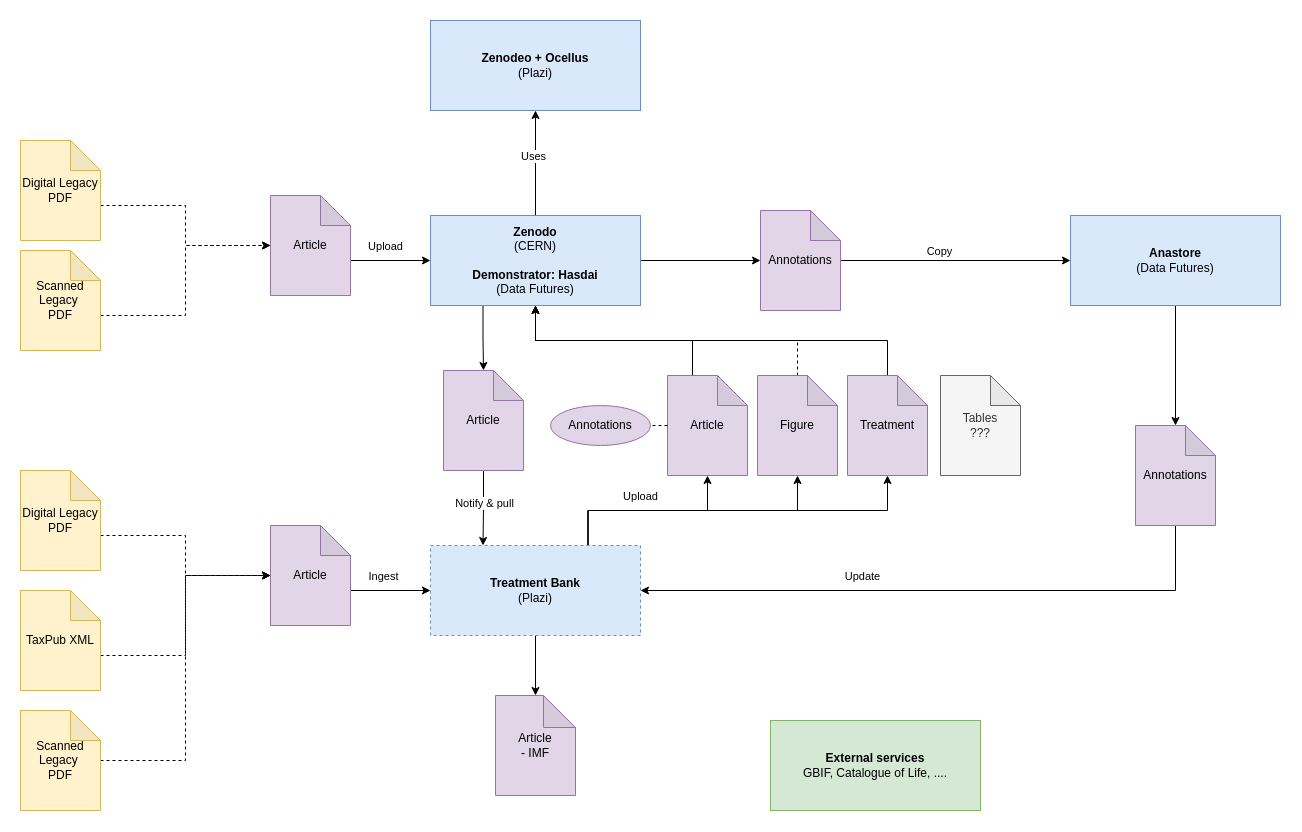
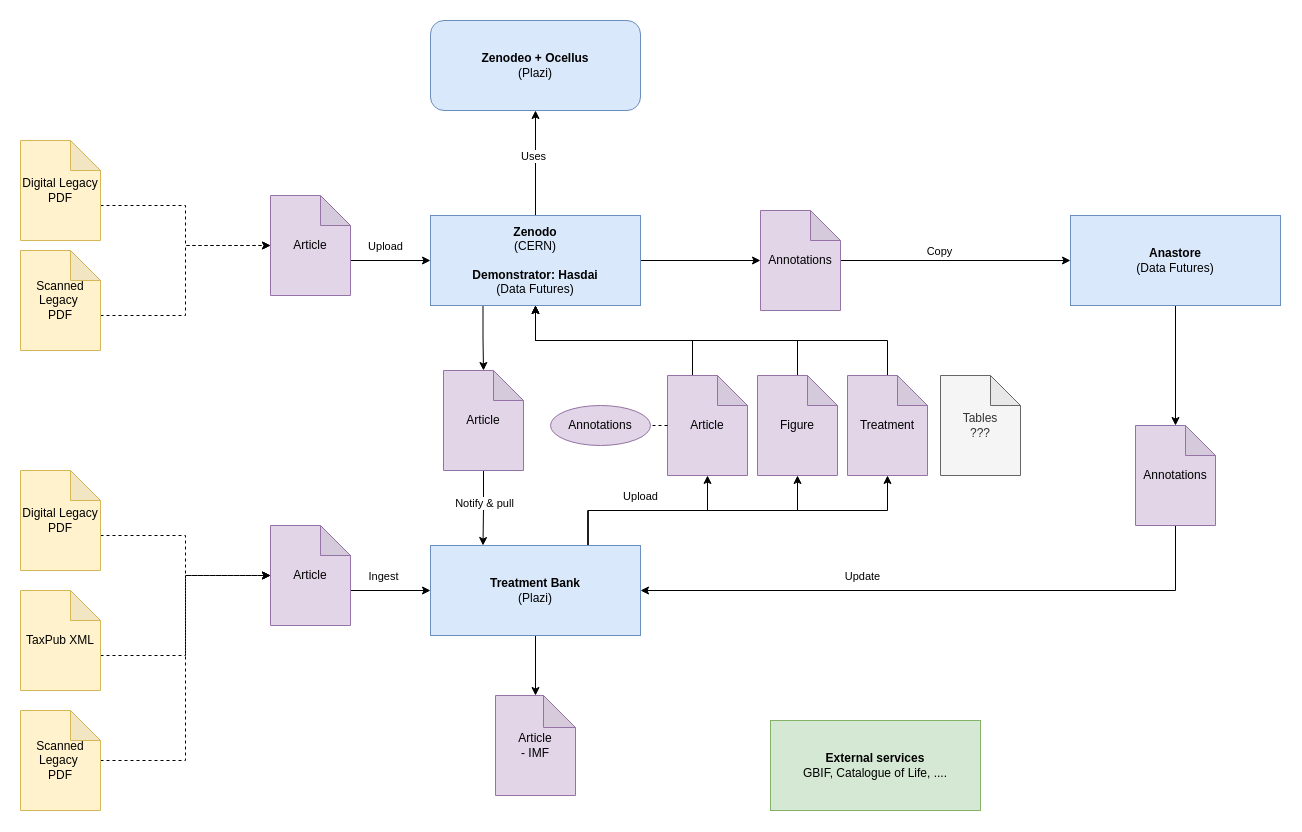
- <mxCell id="40" value="&lt;b&gt;Zenodeo + Ocellus&lt;/b&gt;&lt;br&gt;(Plazi)" style="rounded=0;whiteSpace=wrap;html=1;fillColor=#dae8fc;strokeColor=#6c8ebf;sketch=0;" parent="1" vertex="1"><mxGeometry x="430" y="20" width="210" height="90" as="geometry" /></mxCell>
+ <mxCell id="40" value="&lt;b&gt;Zenodeo + Ocellus&lt;/b&gt;&lt;br&gt;(Plazi)" style="whiteSpace=wrap;html=1;fillColor=#dae8fc;strokeColor=#6c8ebf;sketch=0;rounded=1;" parent="1" vertex="1"><mxGeometry x="430" y="20" width="210" height="90" as="geometry" /></mxCell>
- <mxCell id="23" style="edgeStyle=orthogonalEdgeStyle;rounded=0;orthogonalLoop=1;jettySize=auto;html=1;exitX=0.5;exitY=0;exitDx=0;exitDy=0;exitPerimeter=0;entryX=0.5;entryY=1;entryDx=0;entryDy=0;dashed=1;" parent="1" source="24" target="6" edge="1"><mxGeometry relative="1" as="geometry" /></mxCell>
+ <mxCell id="23" style="edgeStyle=orthogonalEdgeStyle;rounded=0;orthogonalLoop=1;jettySize=auto;html=1;exitX=0.5;exitY=0;exitDx=0;exitDy=0;exitPerimeter=0;entryX=0.5;entryY=1;entryDx=0;entryDy=0;" parent="1" source="24" target="6" edge="1"><mxGeometry relative="1" as="geometry" /></mxCell>
- <mxCell id="12" value="&lt;b&gt;Treatment Bank&lt;br&gt;&lt;/b&gt;(Plazi)" style="rounded=0;whiteSpace=wrap;html=1;fillColor=#dae8fc;strokeColor=#6c8ebf;sketch=0;dashed=1;" parent="1" vertex="1"><mxGeometry x="430" y="545" width="210" height="90" as="geometry" /></mxCell>
+ <mxCell id="12" value="&lt;b&gt;Treatment Bank&lt;br&gt;&lt;/b&gt;(Plazi)" style="rounded=0;whiteSpace=wrap;html=1;fillColor=#dae8fc;strokeColor=#6c8ebf;sketch=0;" parent="1" vertex="1"><mxGeometry x="430" y="545" width="210" height="90" as="geometry" /></mxCell>
